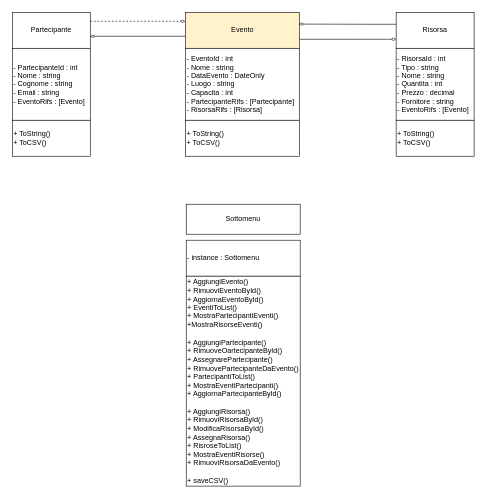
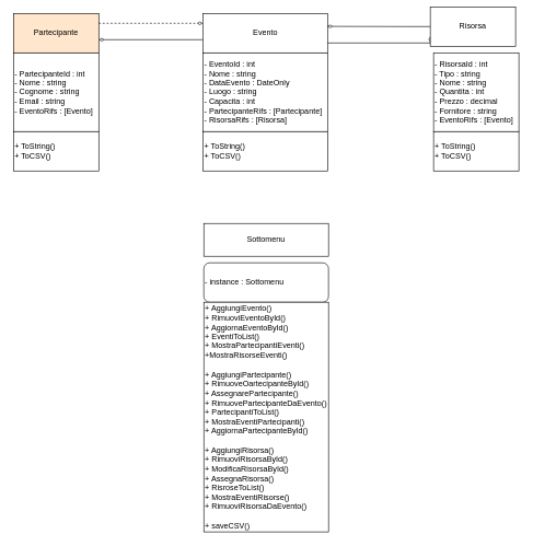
- <mxCell id="3" value="Partecipante" style="rounded=0;whiteSpace=wrap;html=1;" vertex="1" parent="1"><mxGeometry x="20" y="20" width="130" height="60" as="geometry" /></mxCell>
+ <mxCell id="3" value="Partecipante" style="rounded=0;whiteSpace=wrap;html=1;fillColor=#ffe6cc;" vertex="1" parent="1"><mxGeometry x="20" y="20" width="130" height="60" as="geometry" /></mxCell>
- <mxCell id="8" value="Evento" style="rounded=0;whiteSpace=wrap;html=1;fillColor=#fff2cc;" vertex="1" parent="1"><mxGeometry x="308.5" y="20" width="190" height="60" as="geometry" /></mxCell>
+ <mxCell id="8" value="Evento" style="rounded=0;whiteSpace=wrap;html=1;" vertex="1" parent="1"><mxGeometry x="308.5" y="20" width="190" height="60" as="geometry" /></mxCell>
- <mxCell id="11" value="Risorsa" style="rounded=0;whiteSpace=wrap;html=1;" vertex="1" parent="1"><mxGeometry x="660" y="20" width="130" height="60" as="geometry" /></mxCell>
+ <mxCell id="11" value="Risorsa" style="rounded=0;whiteSpace=wrap;html=1;" vertex="1" parent="1"><mxGeometry x="655" y="10" width="130" height="60" as="geometry" /></mxCell>
- <mxCell id="16" value="- instance : Sottomenu" style="rounded=0;whiteSpace=wrap;html=1;align=left;" vertex="1" parent="1"><mxGeometry x="310" y="400" width="190" height="60" as="geometry" /></mxCell>
+ <mxCell id="16" value="- instance : Sottomenu" style="whiteSpace=wrap;html=1;align=left;rounded=1;" vertex="1" parent="1"><mxGeometry x="310" y="400" width="190" height="60" as="geometry" /></mxCell>
